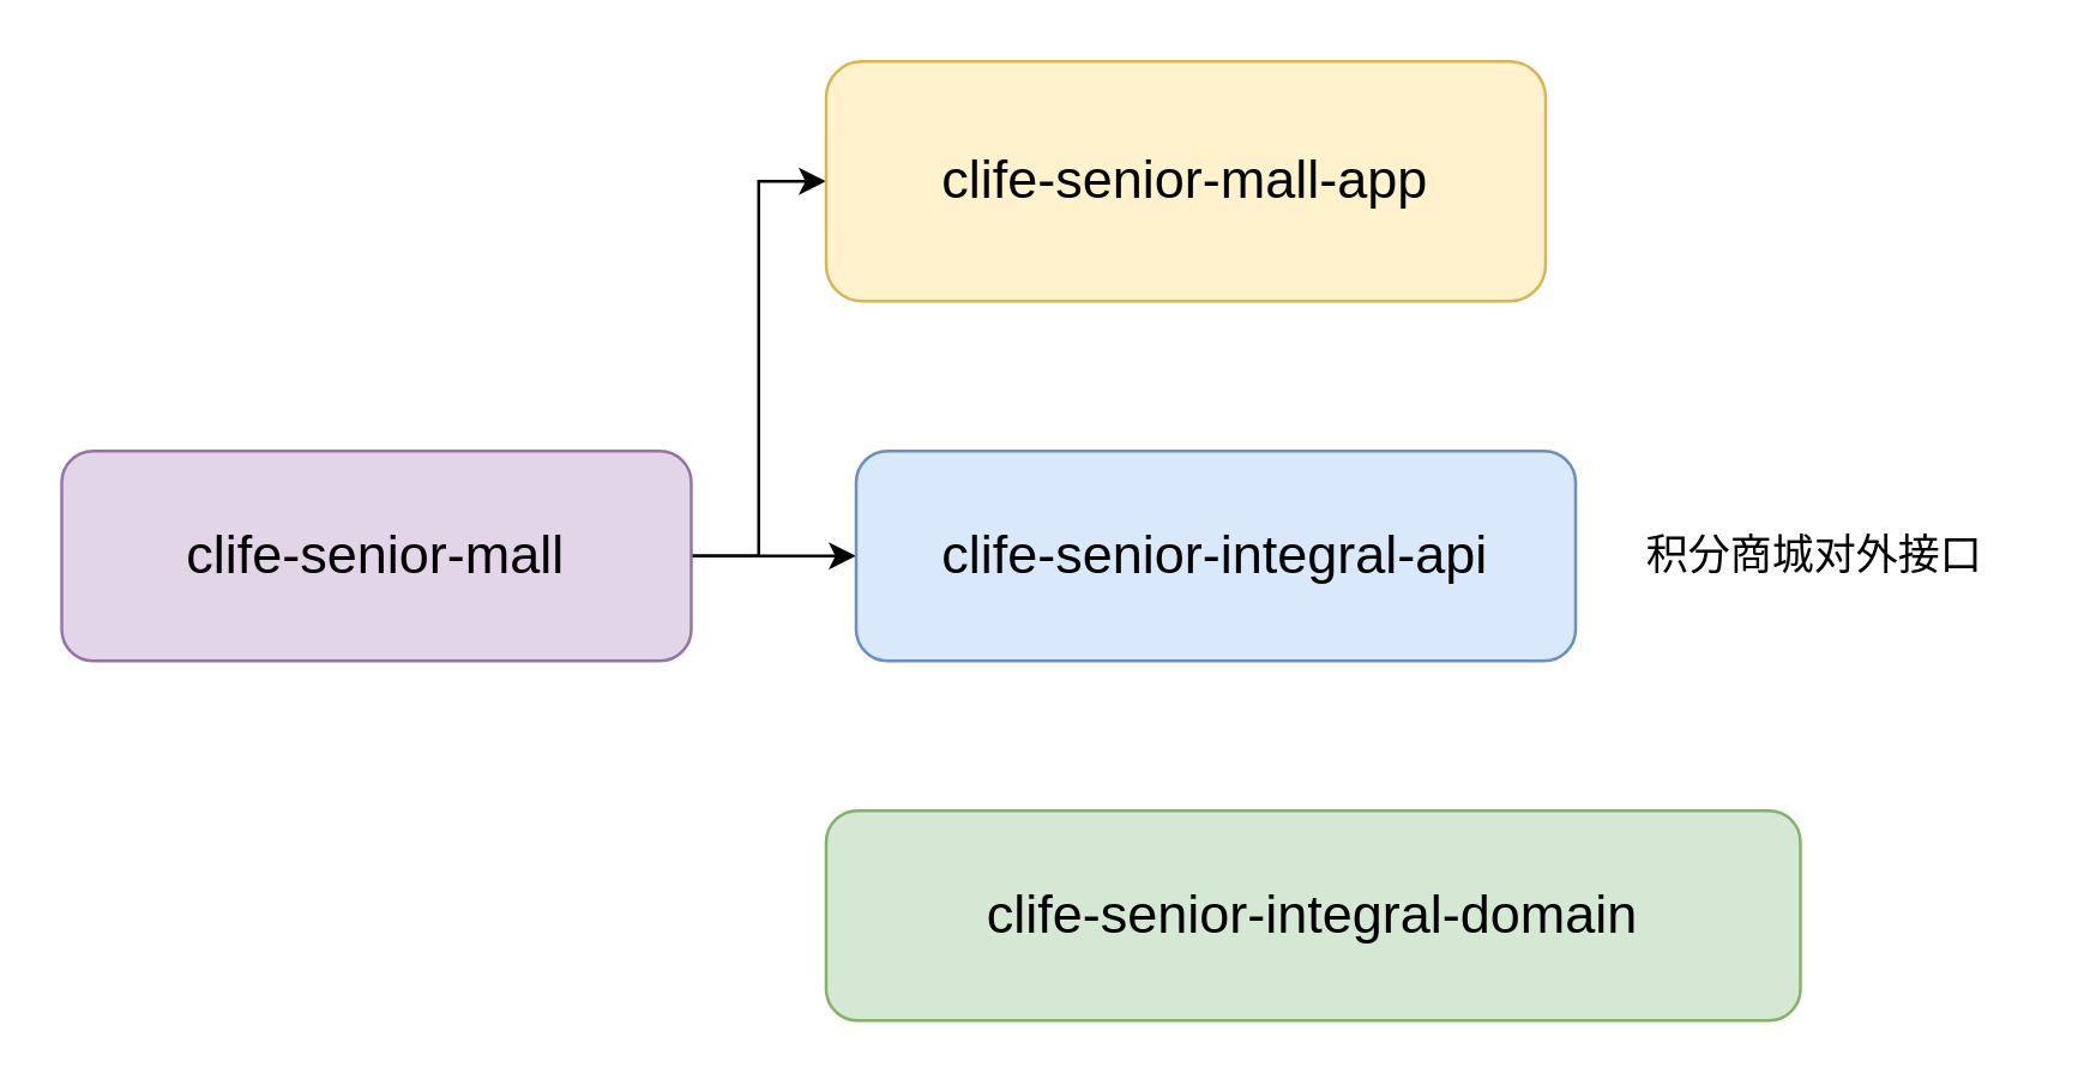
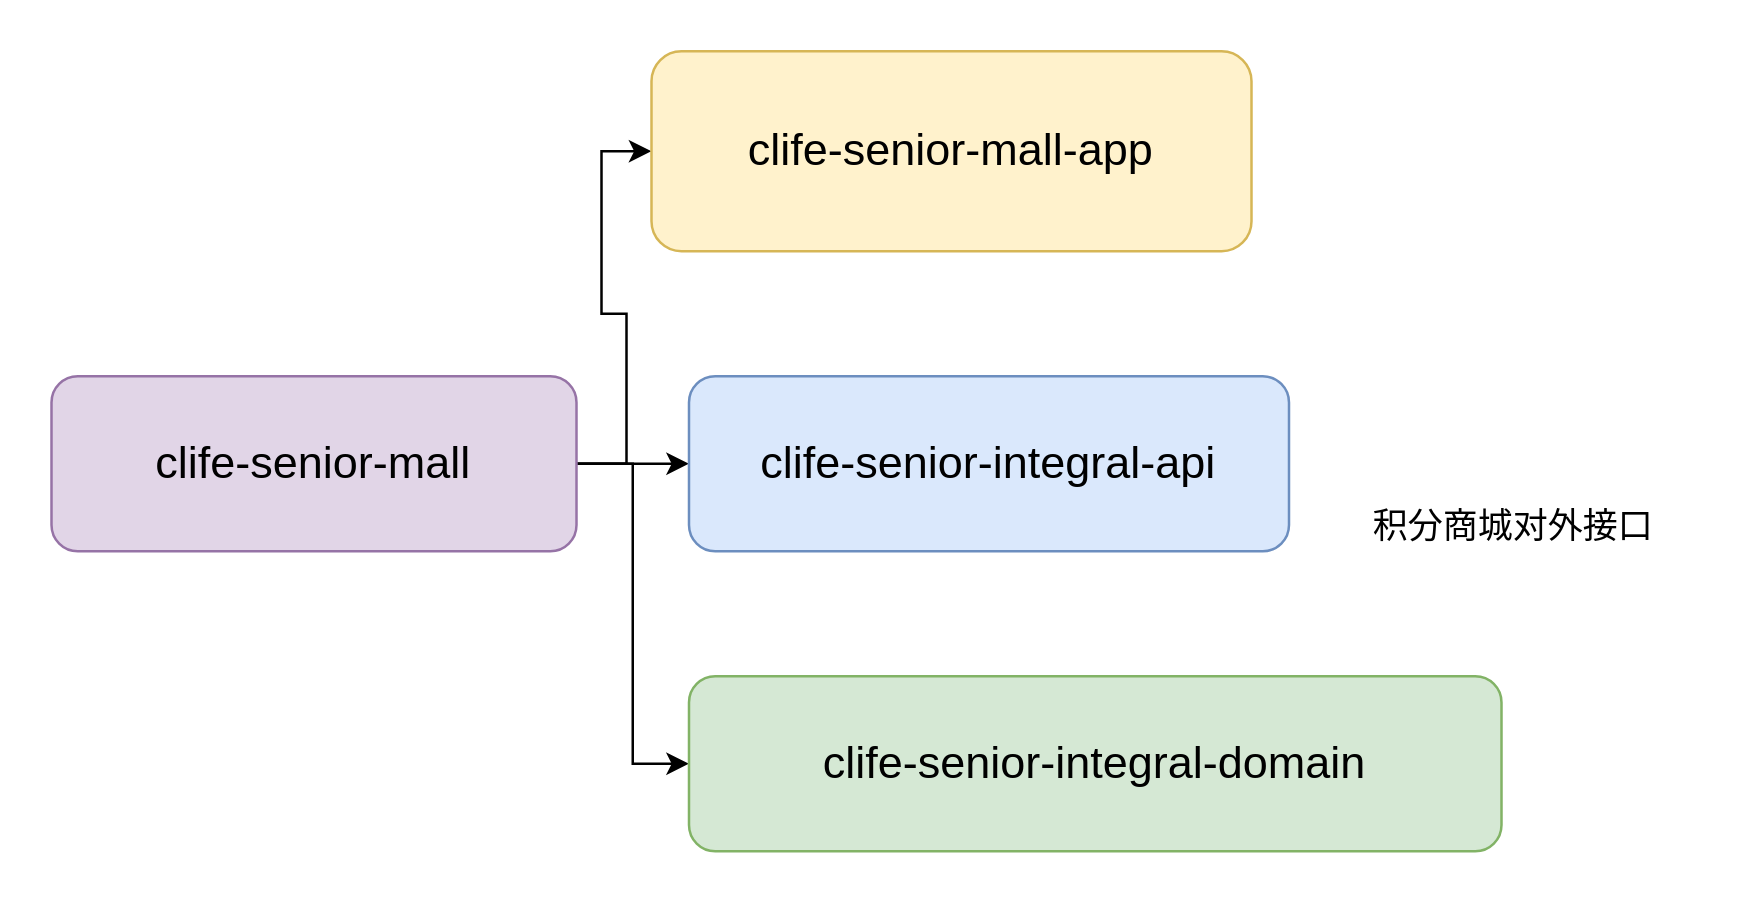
- <mxCell id="6" value="&lt;font style=&quot;font-size: 18px;&quot;&gt;clife-senior-mall-app&lt;/font&gt;" style="rounded=1;whiteSpace=wrap;html=1;fillColor=#fff2cc;strokeColor=#d6b656;" vertex="1" parent="1"><mxGeometry x="275" y="20" width="240" height="80" as="geometry" /></mxCell>
+ <mxCell id="6" value="&lt;font style=&quot;font-size: 18px;&quot;&gt;clife-senior-mall-app&lt;/font&gt;" style="rounded=1;whiteSpace=wrap;html=1;fillColor=#fff2cc;strokeColor=#d6b656;" vertex="1" parent="1"><mxGeometry x="260" y="20" width="240" height="80" as="geometry" /></mxCell>
- <mxCell id="7" value="&lt;font style=&quot;font-size: 18px;&quot;&gt;clife-senior-integral-api&lt;/font&gt;" style="rounded=1;whiteSpace=wrap;html=1;fillColor=#dae8fc;strokeColor=#6c8ebf;" vertex="1" parent="1"><mxGeometry x="285" y="150" width="240" height="70" as="geometry" /></mxCell>
+ <mxCell id="7" value="&lt;font style=&quot;font-size: 18px;&quot;&gt;clife-senior-integral-api&lt;/font&gt;" style="rounded=1;whiteSpace=wrap;html=1;fillColor=#dae8fc;strokeColor=#6c8ebf;" vertex="1" parent="1"><mxGeometry x="275" y="150" width="240" height="70" as="geometry" /></mxCell>
- <mxCell id="9" value="&lt;font style=&quot;font-size: 14px;&quot;&gt;积分商城对外接口&lt;/font&gt;" style="text;html=1;align=center;verticalAlign=middle;whiteSpace=wrap;rounded=0;" vertex="1" parent="1"><mxGeometry x="535" y="165" width="140" height="40" as="geometry" /></mxCell>
+ <mxCell id="9" value="&lt;font style=&quot;font-size: 14px;&quot;&gt;积分商城对外接口&lt;/font&gt;" style="text;html=1;align=center;verticalAlign=middle;whiteSpace=wrap;rounded=0;" vertex="1" parent="1"><mxGeometry x="535" y="190" width="140" height="40" as="geometry" /></mxCell>
+ <mxCell id="3" style="edgeStyle=orthogonalEdgeStyle;rounded=0;orthogonalLoop=1;jettySize=auto;html=1;exitX=1;exitY=0.5;exitDx=0;exitDy=0;entryX=0;entryY=0.5;entryDx=0;entryDy=0;" edge="1" parent="1" source="5" target="8"><mxGeometry relative="1" as="geometry" /></mxCell>
